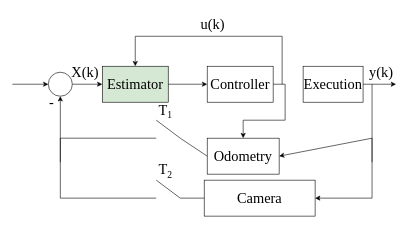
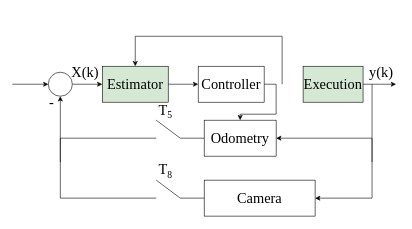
- <mxCell id="5" value="u(k)" style="text;html=1;align=center;verticalAlign=middle;resizable=0;points=[];autosize=1;strokeColor=none;fillColor=none;fontSize=24;fontFamily=Times New Roman;" parent="1" vertex="1"><mxGeometry x="324" y="20" width="60" height="40" as="geometry" /></mxCell>
- <mxCell id="31" value="Controller" style="rounded=0;whiteSpace=wrap;html=1;fontFamily=Times New Roman;fontSize=24;" parent="1" vertex="1"><mxGeometry x="345" y="110" width="110" height="60" as="geometry" /></mxCell>
+ <mxCell id="31" value="Controller" style="rounded=0;whiteSpace=wrap;html=1;fontFamily=Times New Roman;fontSize=24;" parent="1" vertex="1"><mxGeometry x="330" y="110" width="110" height="60" as="geometry" /></mxCell>
- <mxCell id="3" value="&lt;font style=&quot;font-size: 24px;&quot; face=&quot;Times New Roman&quot;&gt;Execution&lt;/font&gt;" style="rounded=0;whiteSpace=wrap;html=1;" parent="1" vertex="1"><mxGeometry x="505" y="110" width="100" height="60" as="geometry" /></mxCell>
+ <mxCell id="3" value="&lt;font style=&quot;font-size: 24px;&quot; face=&quot;Times New Roman&quot;&gt;Execution&lt;/font&gt;" style="rounded=0;whiteSpace=wrap;html=1;fillColor=#d5e8d4;" parent="1" vertex="1"><mxGeometry x="505" y="110" width="100" height="60" as="geometry" /></mxCell>
- <mxCell id="11" value="T&lt;sub&gt;&lt;font style=&quot;font-size: 16px;&quot;&gt;1&lt;/font&gt;&lt;/sub&gt;" style="text;html=1;align=center;verticalAlign=middle;resizable=0;points=[];autosize=1;strokeColor=none;fillColor=none;fontSize=24;fontFamily=Times New Roman;" parent="1" vertex="1"><mxGeometry x="250" y="160" width="50" height="50" as="geometry" /></mxCell>
+ <mxCell id="11" value="T&lt;sub&gt;&lt;font style=&quot;font-size: 16px;&quot;&gt;5&lt;/font&gt;&lt;/sub&gt;" style="text;html=1;align=center;verticalAlign=middle;resizable=0;points=[];autosize=1;strokeColor=none;fillColor=none;fontSize=24;fontFamily=Times New Roman;" parent="1" vertex="1"><mxGeometry x="250" y="160" width="50" height="50" as="geometry" /></mxCell>
- <mxCell id="6" value="Odometry" style="rounded=0;whiteSpace=wrap;html=1;fontFamily=Times New Roman;fontSize=24;" parent="1" vertex="1"><mxGeometry x="345" y="230" width="120" height="60" as="geometry" /></mxCell>
+ <mxCell id="6" value="Odometry" style="rounded=0;whiteSpace=wrap;html=1;fontFamily=Times New Roman;fontSize=24;" parent="1" vertex="1"><mxGeometry x="340" y="200" width="120" height="60" as="geometry" /></mxCell>
- <mxCell id="26" value="T&lt;sub&gt;&lt;font style=&quot;font-size: 16px;&quot;&gt;2&lt;/font&gt;&lt;/sub&gt;" style="text;html=1;align=center;verticalAlign=middle;resizable=0;points=[];autosize=1;strokeColor=none;fillColor=none;fontSize=24;fontFamily=Times New Roman;" parent="1" vertex="1"><mxGeometry x="250" y="260" width="50" height="50" as="geometry" /></mxCell>
+ <mxCell id="26" value="T&lt;sub&gt;&lt;font style=&quot;font-size: 16px;&quot;&gt;8&lt;/font&gt;&lt;/sub&gt;" style="text;html=1;align=center;verticalAlign=middle;resizable=0;points=[];autosize=1;strokeColor=none;fillColor=none;fontSize=24;fontFamily=Times New Roman;" parent="1" vertex="1"><mxGeometry x="250" y="260" width="50" height="50" as="geometry" /></mxCell>
